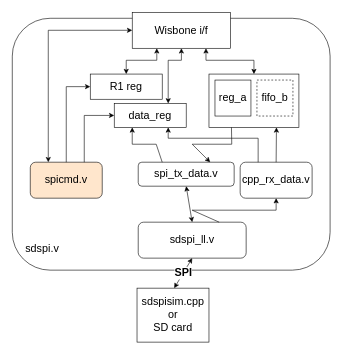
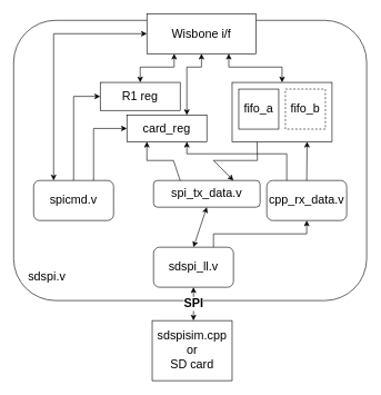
- <mxCell id="8" value="reg_a" style="rounded=0;whiteSpace=wrap;html=1;fontSize=18;" vertex="1" parent="1"><mxGeometry x="358" y="133" width="60" height="60" as="geometry" /></mxCell>
+ <mxCell id="8" value="fifo_a" style="rounded=0;whiteSpace=wrap;html=1;fontSize=18;" vertex="1" parent="1"><mxGeometry x="358" y="133" width="60" height="60" as="geometry" /></mxCell>
- <mxCell id="14" value="data_reg" style="rounded=0;whiteSpace=wrap;html=1;fontSize=18;" vertex="1" parent="1"><mxGeometry x="190" y="172" width="120" height="40" as="geometry" /></mxCell>
+ <mxCell id="14" value="card_reg" style="rounded=0;whiteSpace=wrap;html=1;fontSize=18;" vertex="1" parent="1"><mxGeometry x="190" y="172" width="120" height="40" as="geometry" /></mxCell>
- <mxCell id="5" value="spicmd.v" style="rounded=1;whiteSpace=wrap;html=1;fontSize=18;fillColor=#ffe6cc;" vertex="1" parent="1"><mxGeometry x="50" y="270" width="120" height="60" as="geometry" /></mxCell>
+ <mxCell id="5" value="spicmd.v" style="rounded=1;whiteSpace=wrap;html=1;fontSize=18;" vertex="1" parent="1"><mxGeometry x="50" y="270" width="120" height="60" as="geometry" /></mxCell>
- <mxCell id="4" value="sdspi_ll.v" style="rounded=1;whiteSpace=wrap;html=1;fontSize=18;" vertex="1" parent="1"><mxGeometry x="230" y="370" width="180" height="60" as="geometry" /></mxCell>
+ <mxCell id="4" value="sdspi_ll.v" style="rounded=1;whiteSpace=wrap;html=1;fontSize=18;" vertex="1" parent="1"><mxGeometry x="230" y="370" width="120" height="60" as="geometry" /></mxCell>
